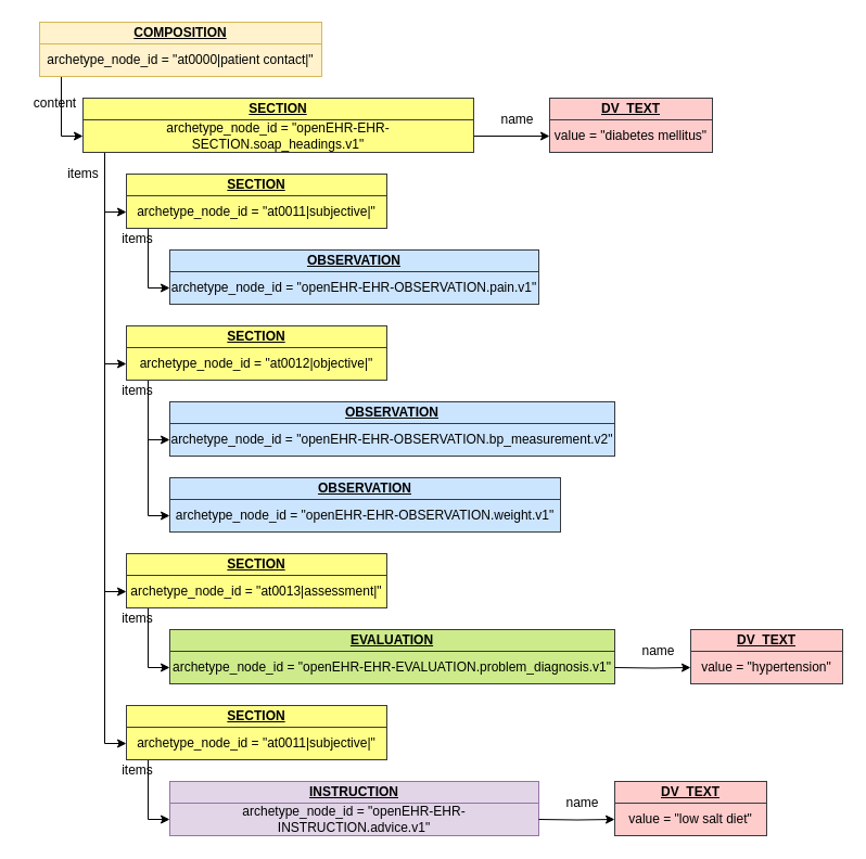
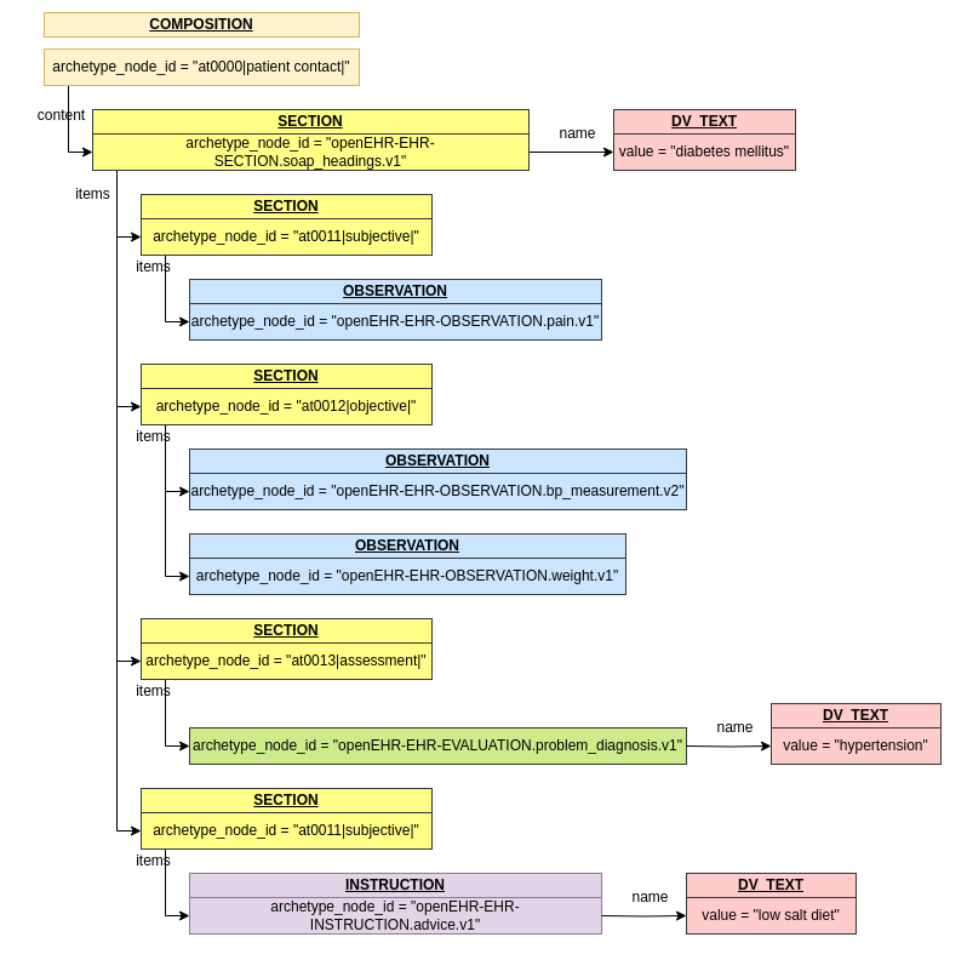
- <mxCell id="2" value="&lt;u&gt;COMPOSITION&lt;/u&gt;" style="rounded=0;whiteSpace=wrap;html=1;fillColor=#fff2cc;strokeColor=#d6b656;fontStyle=1" vertex="1" parent="1"><mxGeometry x="36" y="20" width="260" height="20" as="geometry" /></mxCell>
+ <mxCell id="2" value="&lt;u&gt;COMPOSITION&lt;/u&gt;" style="rounded=0;whiteSpace=wrap;html=1;fillColor=#fff2cc;strokeColor=#d6b656;fontStyle=1" vertex="1" parent="1"><mxGeometry x="36" y="10" width="260" height="20" as="geometry" /></mxCell>
- <mxCell id="24" value="&lt;u&gt;EVALUATION&lt;/u&gt;" style="rounded=0;whiteSpace=wrap;html=1;fillColor=#cdeb8b;strokeColor=#36393d;fontStyle=1" vertex="1" parent="1"><mxGeometry x="156" y="580" width="410" height="20" as="geometry" /></mxCell>
